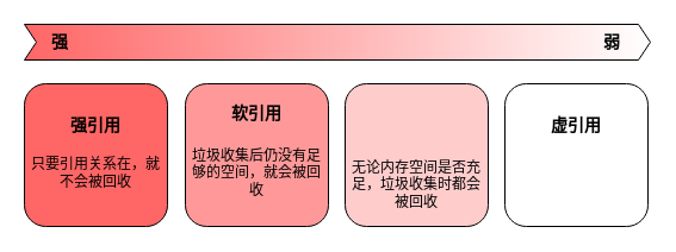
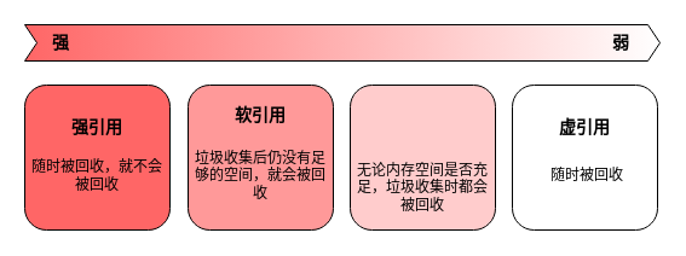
- <mxCell id="7" value="只要引用关系在，就不会被回收" style="text;html=1;strokeColor=none;fillColor=none;align=center;verticalAlign=middle;whiteSpace=wrap;rounded=0;" parent="1" vertex="1"><mxGeometry x="20" y="130" width="120" height="30" as="geometry" /></mxCell>
+ <mxCell id="7" value="随时被回收，就不会被回收" style="text;html=1;strokeColor=none;fillColor=none;align=center;verticalAlign=middle;whiteSpace=wrap;rounded=0;" parent="1" vertex="1"><mxGeometry x="20" y="130" width="120" height="30" as="geometry" /></mxCell>
+ <mxCell id="12" value="随时被回收" style="text;html=1;strokeColor=none;fillColor=none;align=center;verticalAlign=middle;whiteSpace=wrap;rounded=0;" parent="1" vertex="1"><mxGeometry x="435" y="130" width="100" height="30" as="geometry" /></mxCell>
